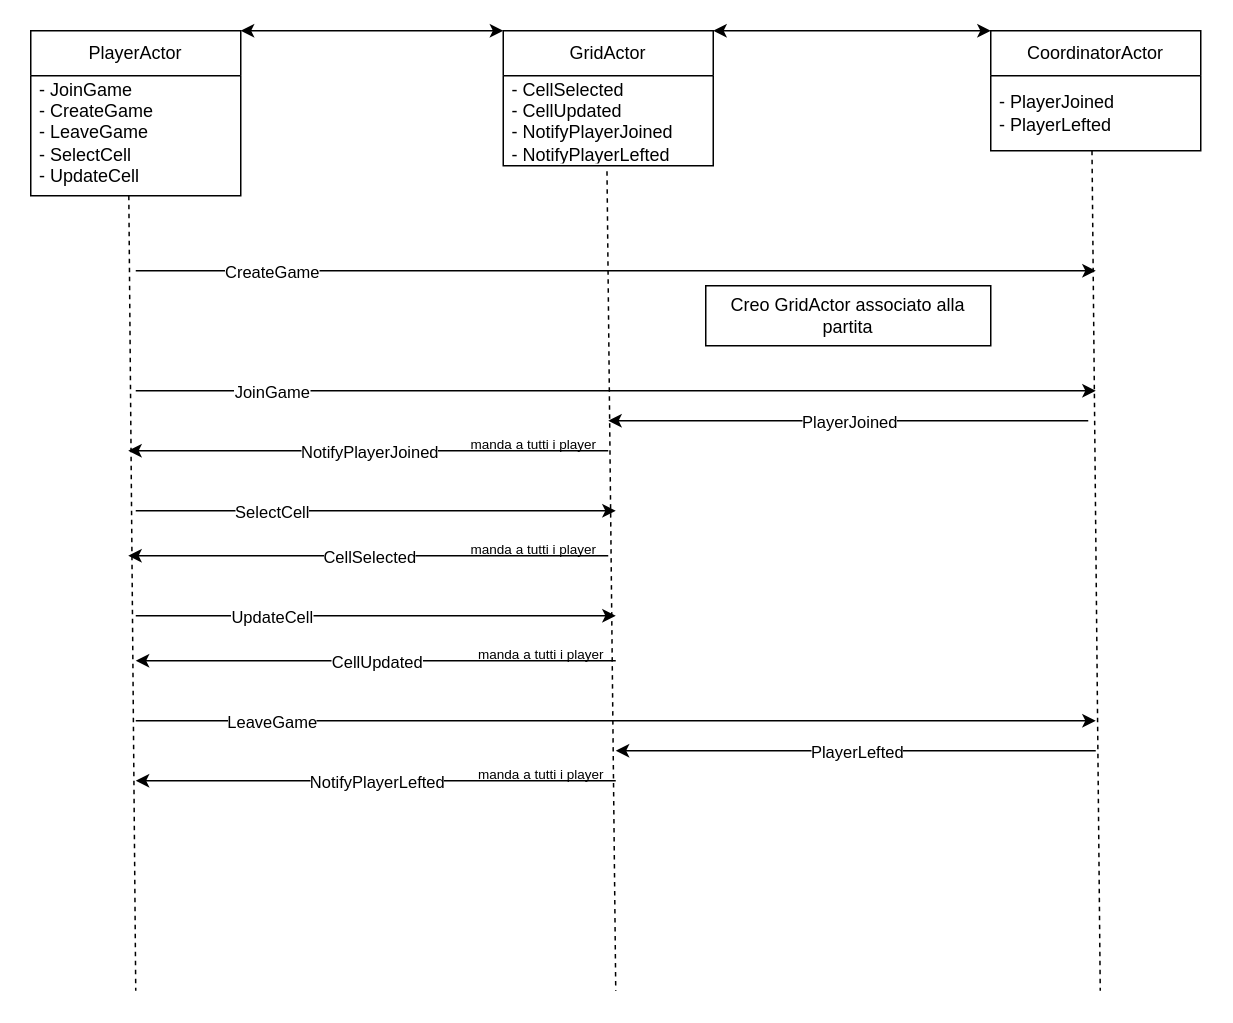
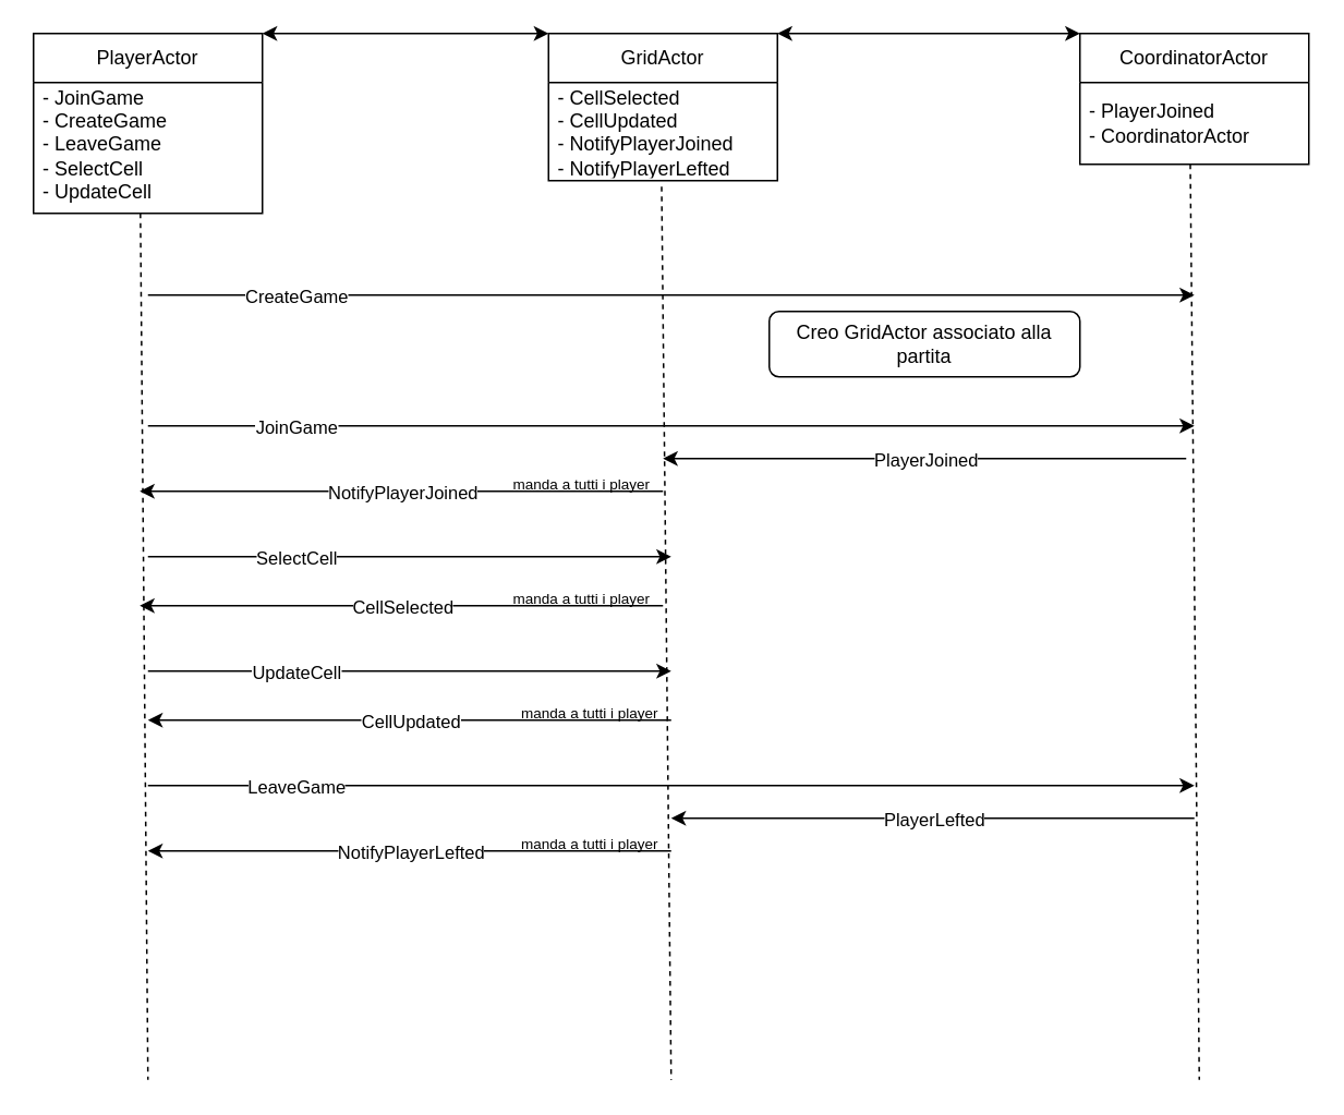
- <mxCell id="7" value="&lt;div&gt;&lt;span style=&quot;background-color: initial;&quot;&gt;- PlayerJoined&lt;/span&gt;&lt;/div&gt;&lt;div&gt;- PlayerLefted&lt;/div&gt;" style="text;strokeColor=none;fillColor=none;align=left;verticalAlign=middle;spacingLeft=4;spacingRight=4;overflow=hidden;points=[[0,0.5],[1,0.5]];portConstraint=eastwest;rotatable=0;whiteSpace=wrap;html=1;" vertex="1" parent="6"><mxGeometry y="30" width="140" height="50" as="geometry" /></mxCell>
+ <mxCell id="7" value="&lt;div&gt;&lt;span style=&quot;background-color: initial;&quot;&gt;- PlayerJoined&lt;/span&gt;&lt;/div&gt;&lt;div&gt;- CoordinatorActor&lt;/div&gt;" style="text;strokeColor=none;fillColor=none;align=left;verticalAlign=middle;spacingLeft=4;spacingRight=4;overflow=hidden;points=[[0,0.5],[1,0.5]];portConstraint=eastwest;rotatable=0;whiteSpace=wrap;html=1;" vertex="1" parent="6"><mxGeometry y="30" width="140" height="50" as="geometry" /></mxCell>
- <mxCell id="39" value="Creo GridActor associato alla partita" style="whiteSpace=wrap;html=1;rounded=0;" vertex="1" parent="1"><mxGeometry x="470" y="190" width="190" height="40" as="geometry" /></mxCell>
+ <mxCell id="39" value="Creo GridActor associato alla partita" style="rounded=1;whiteSpace=wrap;html=1;" vertex="1" parent="1"><mxGeometry x="470" y="190" width="190" height="40" as="geometry" /></mxCell>
